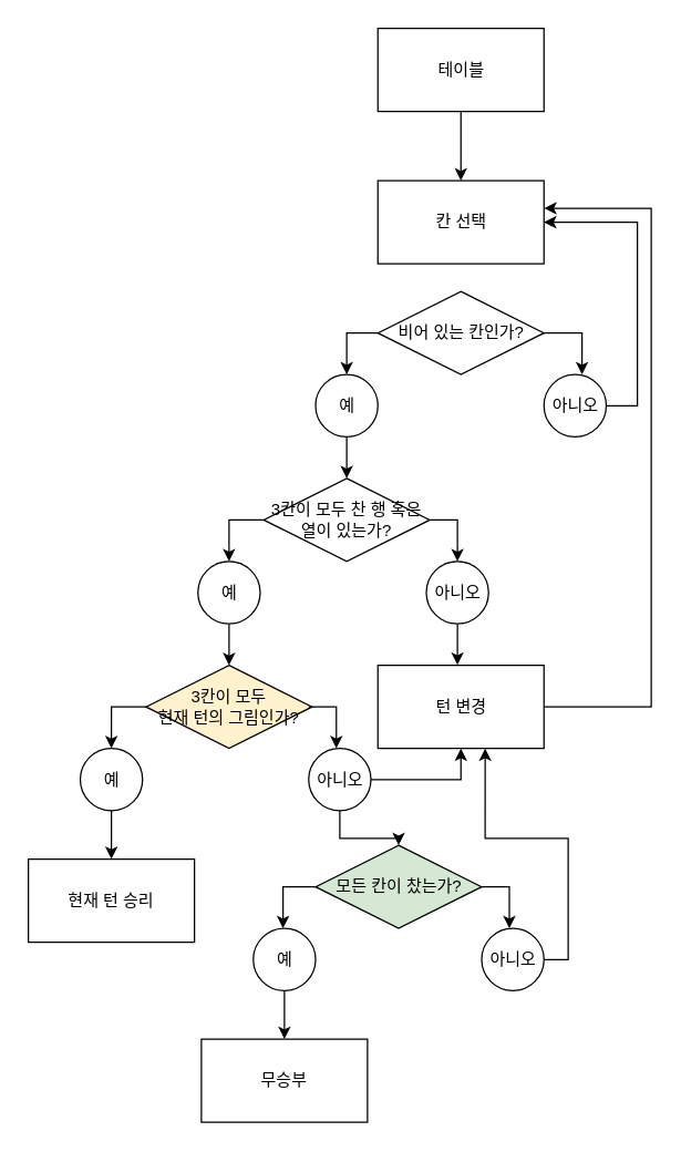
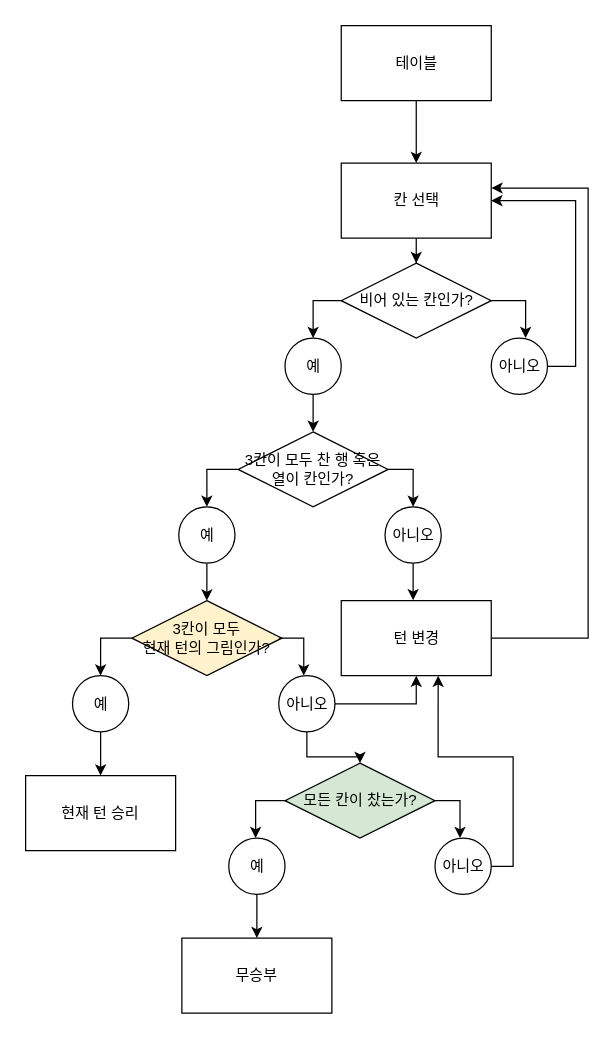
+ <mxCell id="4" style="edgeStyle=orthogonalEdgeStyle;rounded=0;orthogonalLoop=1;jettySize=auto;html=1;entryX=0.5;entryY=0;entryDx=0;entryDy=0;" edge="1" parent="1" source="5" target="8"><mxGeometry relative="1" as="geometry" /></mxCell>
- <mxCell id="15" value="3칸이 모두 찬 행 혹은 열이 있는가?" style="rhombus;whiteSpace=wrap;html=1;" vertex="1" parent="1"><mxGeometry x="190" y="345" width="120" height="60" as="geometry" /></mxCell>
+ <mxCell id="15" value="3칸이 모두 찬 행 혹은 열이 칸인가?" style="rhombus;whiteSpace=wrap;html=1;" vertex="1" parent="1"><mxGeometry x="190" y="345" width="120" height="60" as="geometry" /></mxCell>
